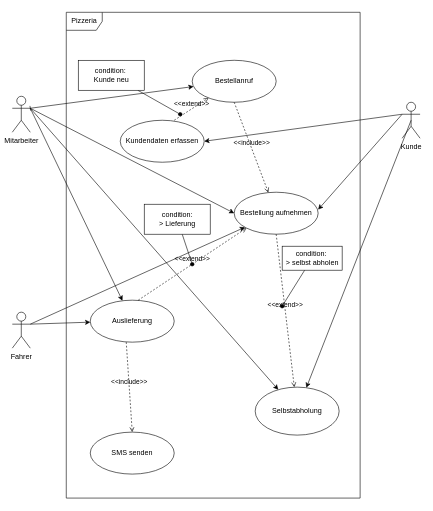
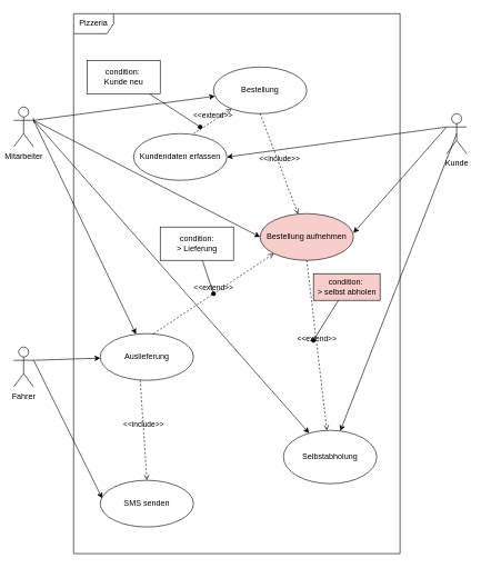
- <mxCell id="22" value="condition:&amp;nbsp;&lt;br&gt;Kunde neu" style="html=1;" vertex="1" parent="1"><mxGeometry x="130" y="100" width="110" height="50" as="geometry" /></mxCell>
+ <mxCell id="22" value="condition:&amp;nbsp;&lt;br&gt;Kunde neu" style="html=1;" vertex="1" parent="1"><mxGeometry x="130" y="90" width="110" height="50" as="geometry" /></mxCell>
- <mxCell id="20" value="Bestellanruf" style="ellipse;whiteSpace=wrap;html=1;" vertex="1" parent="1"><mxGeometry x="320" y="100" width="140" height="70" as="geometry" /></mxCell>
+ <mxCell id="20" value="Bestellung" style="ellipse;whiteSpace=wrap;html=1;" vertex="1" parent="1"><mxGeometry x="320" y="100" width="140" height="70" as="geometry" /></mxCell>
- <mxCell id="19" value="Bestellung aufnehmen" style="ellipse;whiteSpace=wrap;html=1;" vertex="1" parent="1"><mxGeometry x="390" y="320" width="140" height="70" as="geometry" /></mxCell>
+ <mxCell id="19" value="Bestellung aufnehmen" style="ellipse;whiteSpace=wrap;html=1;fillColor=#f8cecc;" vertex="1" parent="1"><mxGeometry x="390" y="320" width="140" height="70" as="geometry" /></mxCell>
- <mxCell id="26" value="condition:&amp;nbsp;&lt;br&gt;&amp;gt; selbst abholen" style="html=1;" vertex="1" parent="1"><mxGeometry x="470" y="410" width="100" height="40" as="geometry" /></mxCell>
+ <mxCell id="26" value="condition:&amp;nbsp;&lt;br&gt;&amp;gt; selbst abholen" style="html=1;fillColor=#f8cecc;" vertex="1" parent="1"><mxGeometry x="470" y="410" width="100" height="40" as="geometry" /></mxCell>
- <mxCell id="13" style="edgeStyle=none;html=1;exitX=1;exitY=0.333;exitDx=0;exitDy=0;exitPerimeter=0;" edge="1" parent="1" source="14" target="19"><mxGeometry relative="1" as="geometry" /></mxCell>
+ <mxCell id="13" style="edgeStyle=none;html=1;exitX=1;exitY=0.333;exitDx=0;exitDy=0;exitPerimeter=0;entryX=0.021;entryY=0.386;entryDx=0;entryDy=0;entryPerimeter=0;" edge="1" parent="1" source="14" target="18"><mxGeometry relative="1" as="geometry" /></mxCell>
